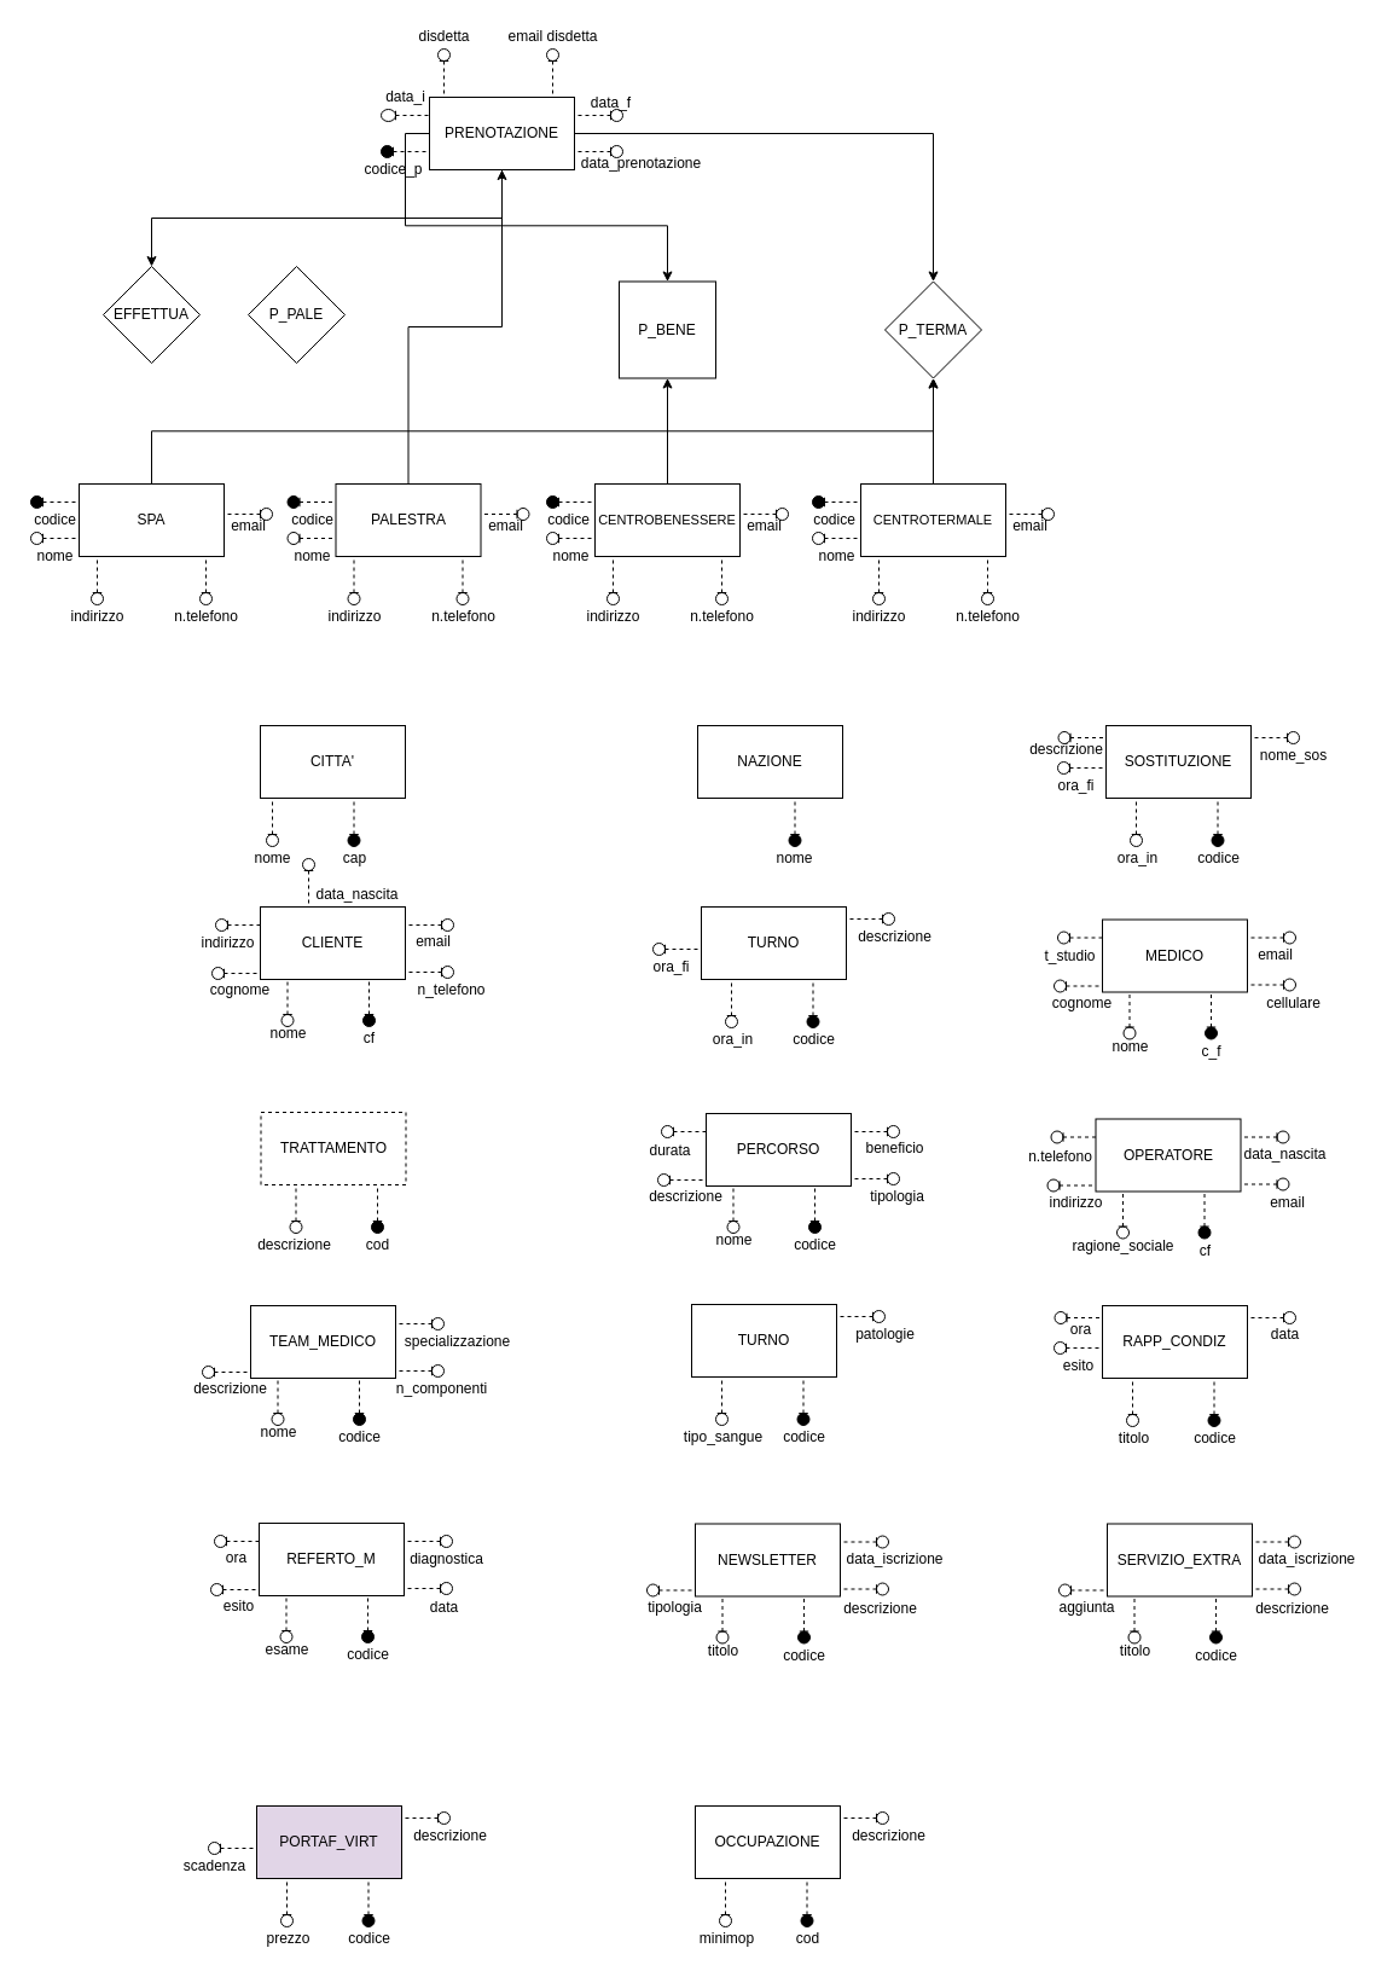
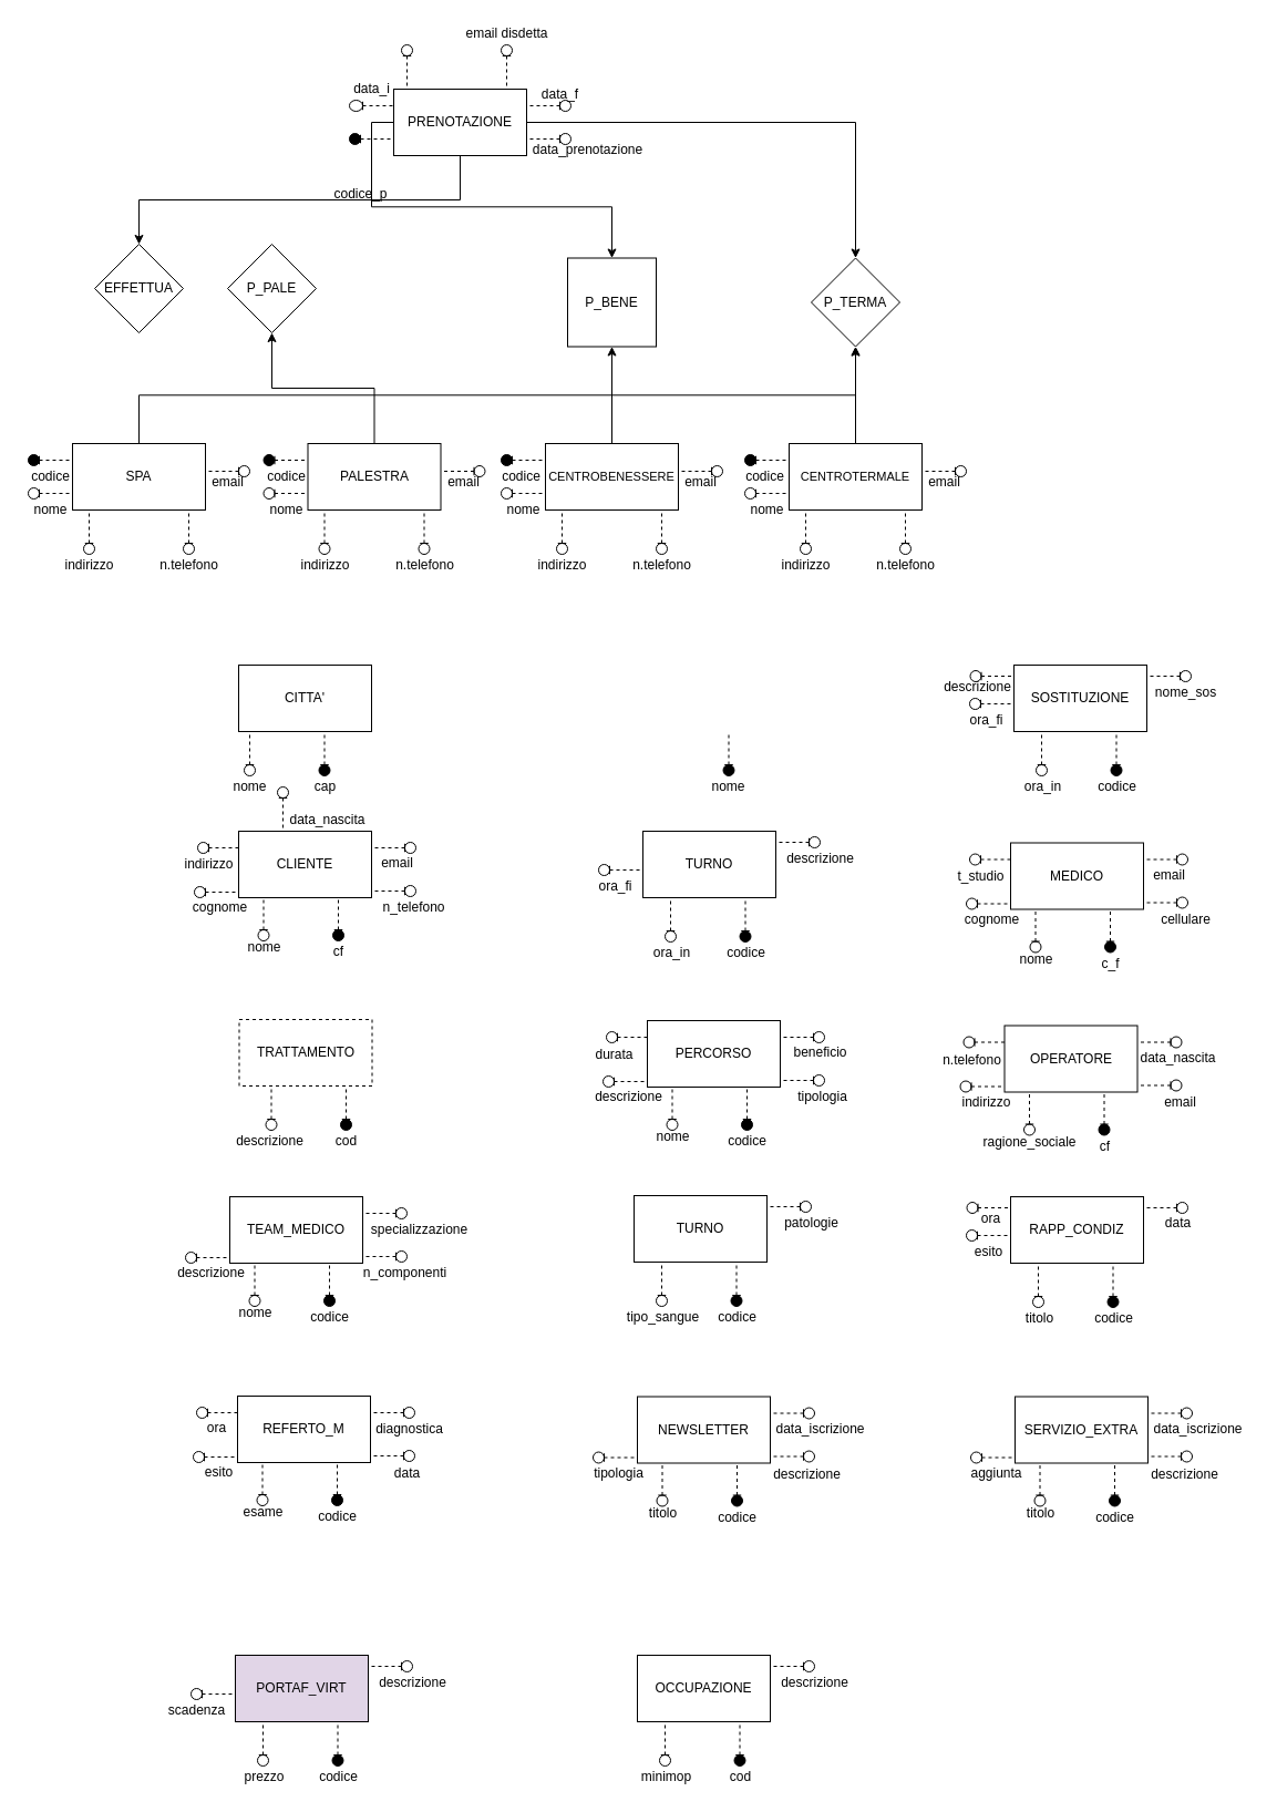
- <mxCell id="18" value="disdetta" style="text;html=1;align=center;verticalAlign=middle;resizable=0;points=[];;autosize=1;" vertex="1" parent="1"><mxGeometry x="337" y="20" width="60" height="20" as="geometry" /></mxCell>
- <mxCell id="14" value="codice_p" style="text;html=1;align=center;verticalAlign=middle;resizable=0;points=[];;autosize=1;" vertex="1" parent="1"><mxGeometry x="295" y="130" width="60" height="20" as="geometry" /></mxCell>
+ <mxCell id="14" value="codice_p" style="text;html=1;align=center;verticalAlign=middle;resizable=0;points=[];;autosize=1;" vertex="1" parent="1"><mxGeometry x="295" y="165" width="60" height="20" as="geometry" /></mxCell>
- <mxCell id="31" style="edgeStyle=orthogonalEdgeStyle;rounded=0;orthogonalLoop=1;jettySize=auto;html=1;exitX=0.5;exitY=0;exitDx=0;exitDy=0;" edge="1" parent="1" source="32" target="7"><mxGeometry relative="1" as="geometry" /></mxCell>
+ <mxCell id="31" style="edgeStyle=orthogonalEdgeStyle;rounded=0;orthogonalLoop=1;jettySize=auto;html=1;exitX=0.5;exitY=0;exitDx=0;exitDy=0;entryX=0.5;entryY=1;entryDx=0;entryDy=0;" edge="1" parent="1" source="32" target="43"><mxGeometry relative="1" as="geometry" /></mxCell>
- <mxCell id="71" value="NAZIONE" style="rounded=0;whiteSpace=wrap;html=1;fillColor=#FFFFFF;" vertex="1" parent="1"><mxGeometry x="577" y="600" width="120" height="60" as="geometry" /></mxCell>
